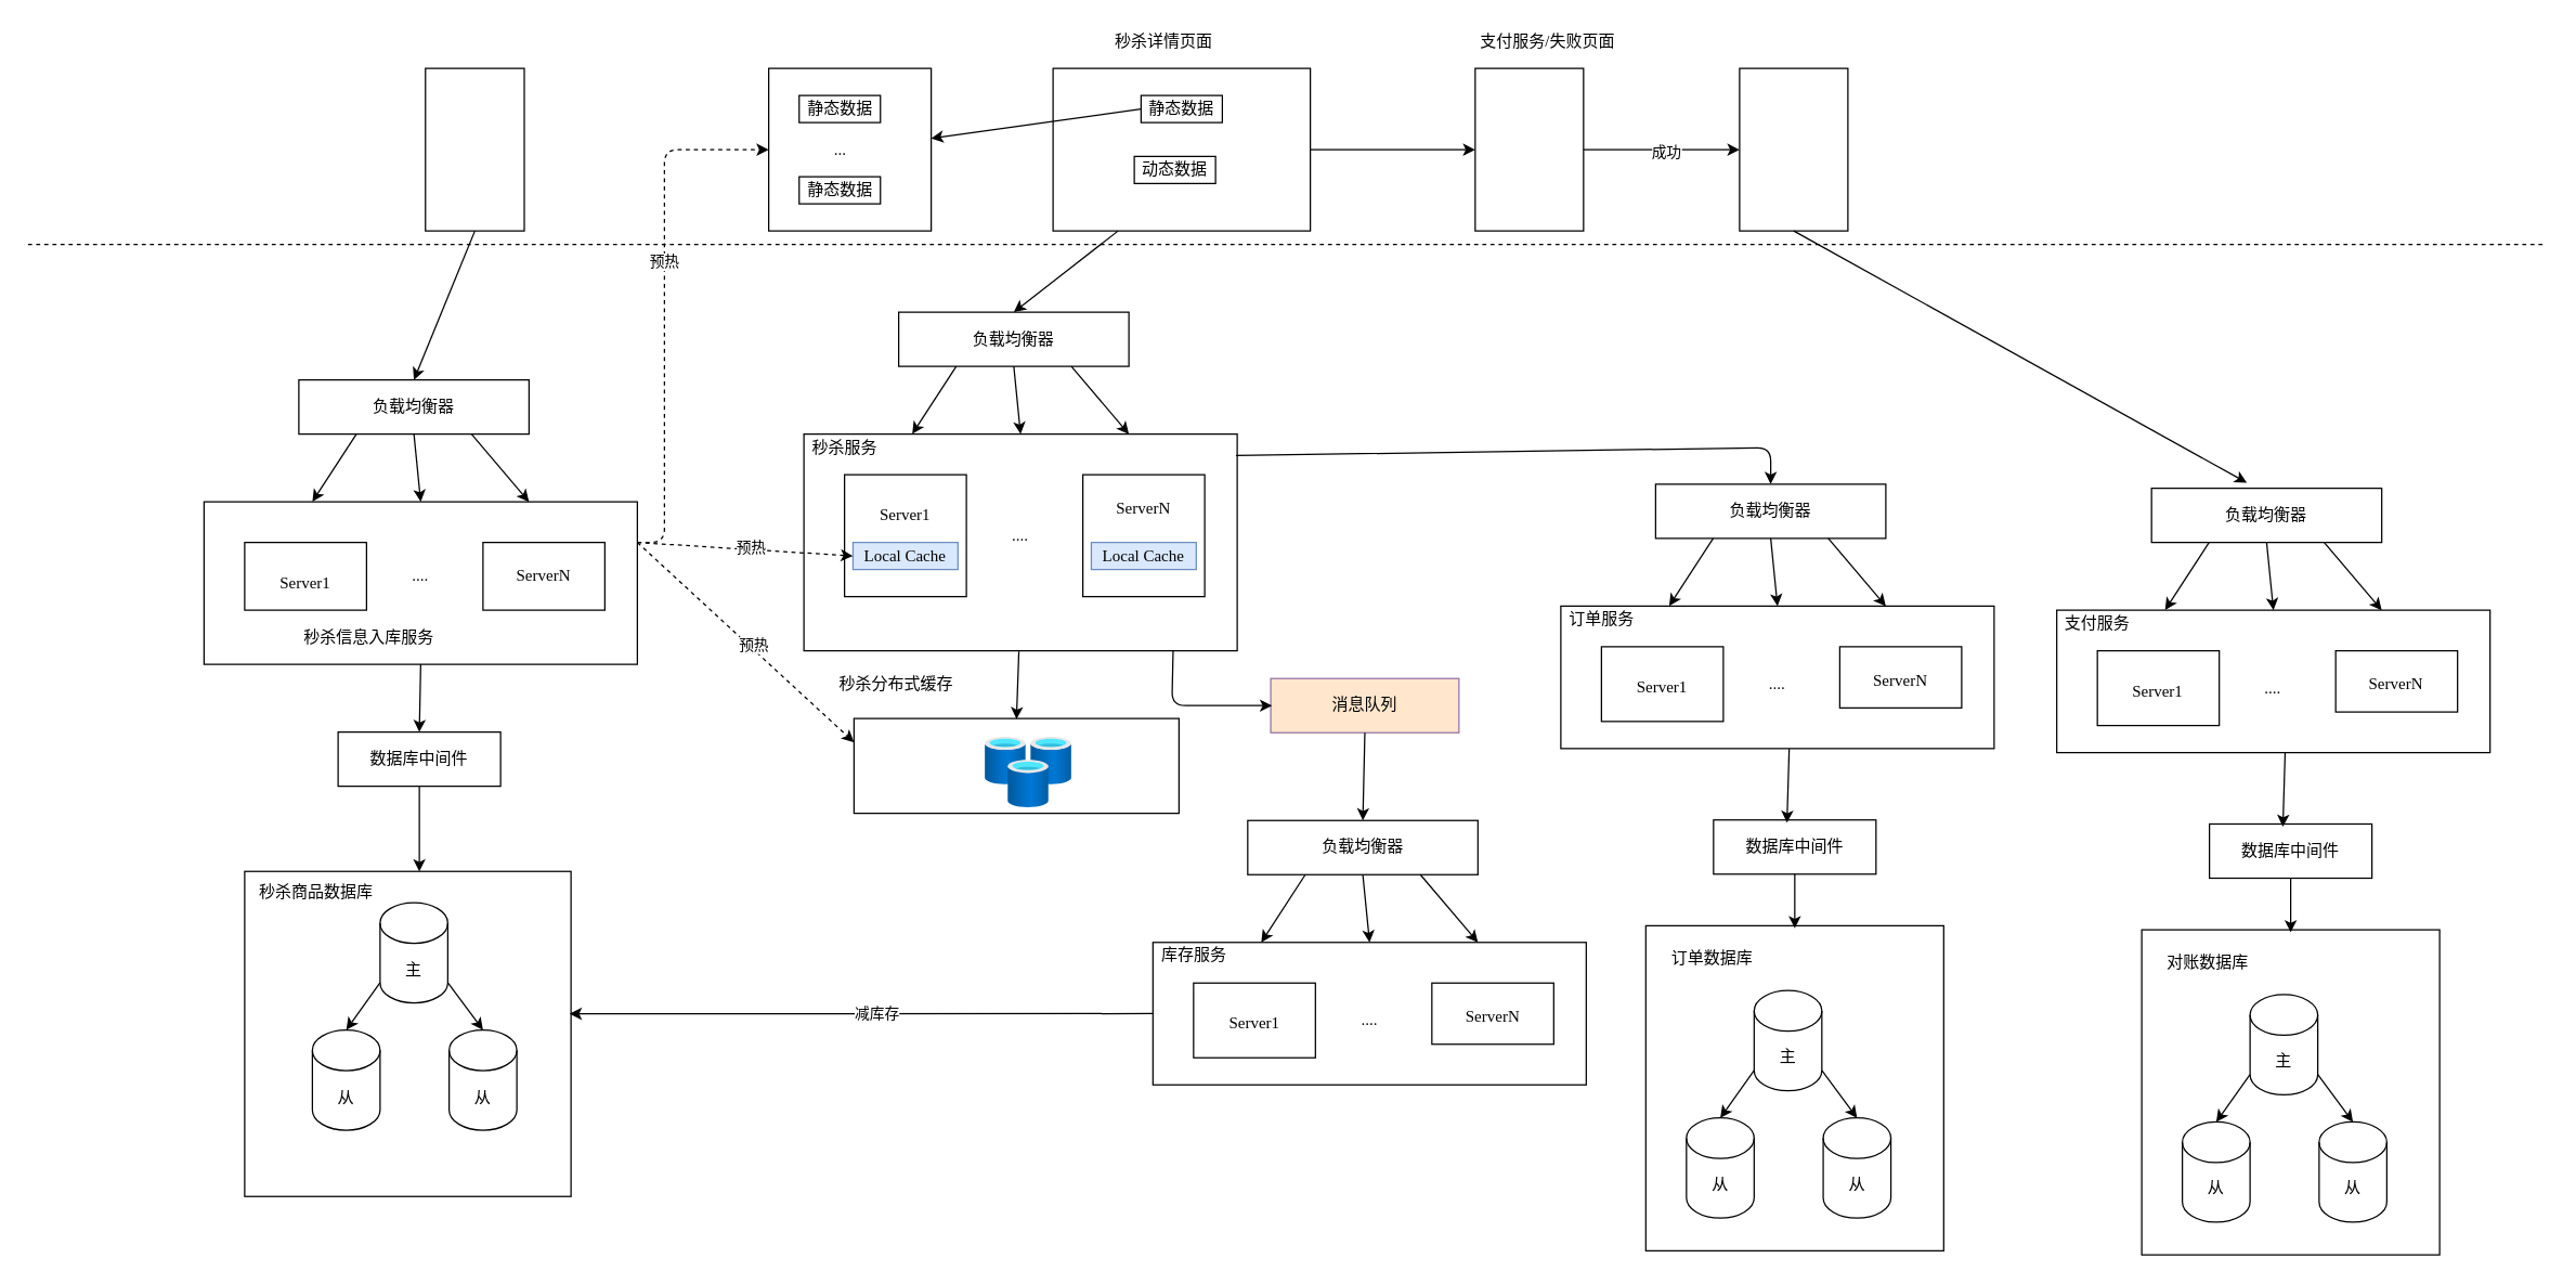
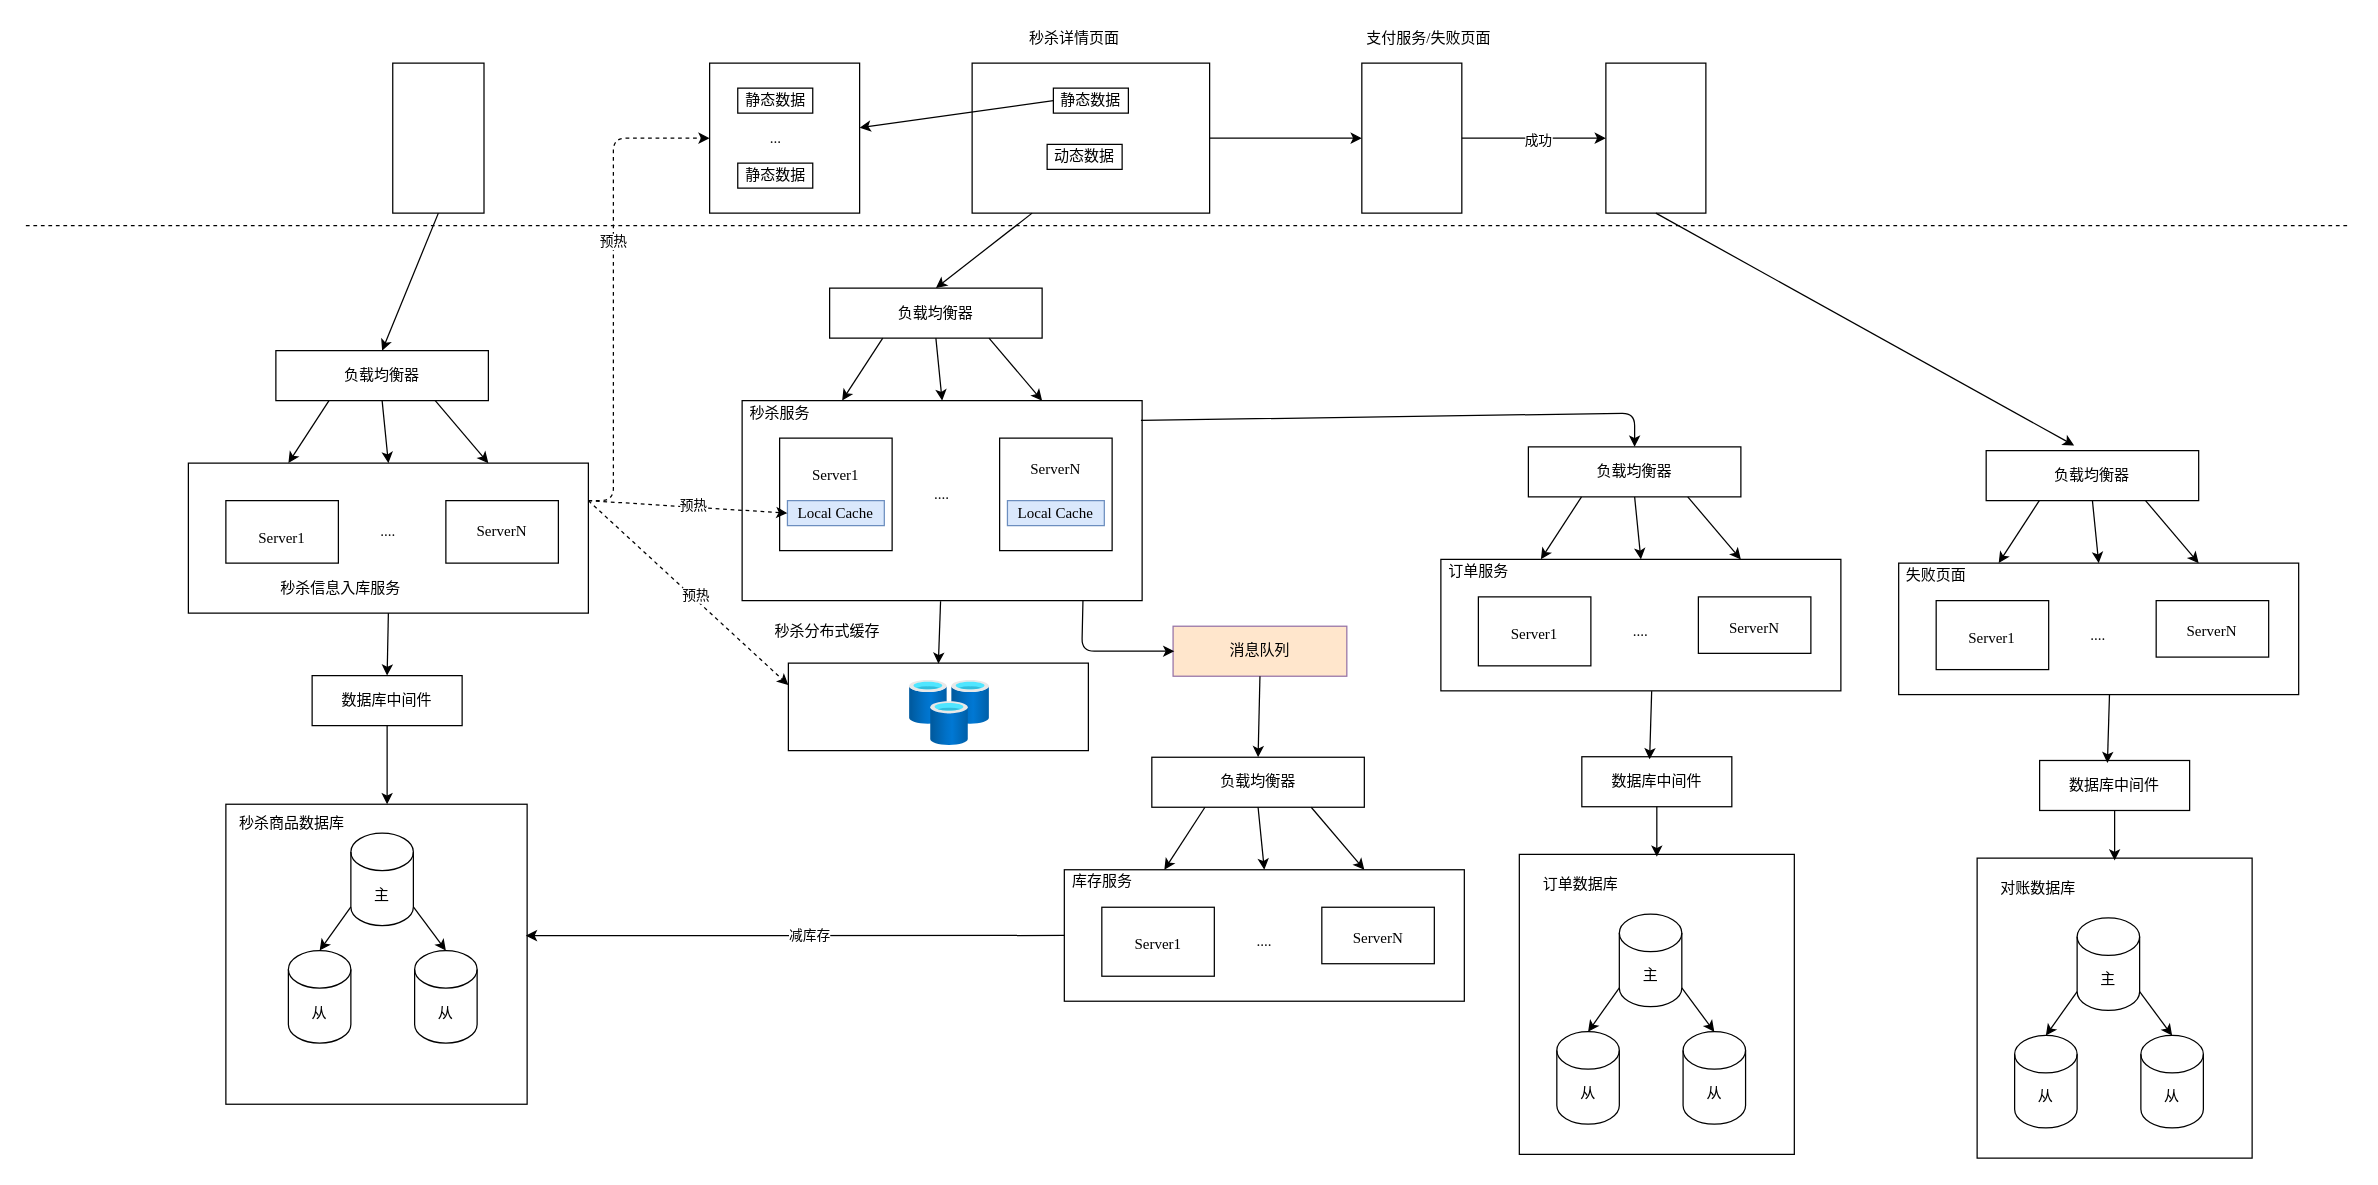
- <mxCell id="113" value="支付服务" style="text;html=1;strokeColor=none;fillColor=none;align=center;verticalAlign=middle;whiteSpace=wrap;rounded=0;fontFamily=Verdana;" vertex="1" parent="1"><mxGeometry x="1505.24" y="450" width="87" height="20" as="geometry" /></mxCell>
+ <mxCell id="113" value="失败页面" style="text;html=1;strokeColor=none;fillColor=none;align=center;verticalAlign=middle;whiteSpace=wrap;rounded=0;fontFamily=Verdana;" vertex="1" parent="1"><mxGeometry x="1505.24" y="450" width="87" height="20" as="geometry" /></mxCell>
